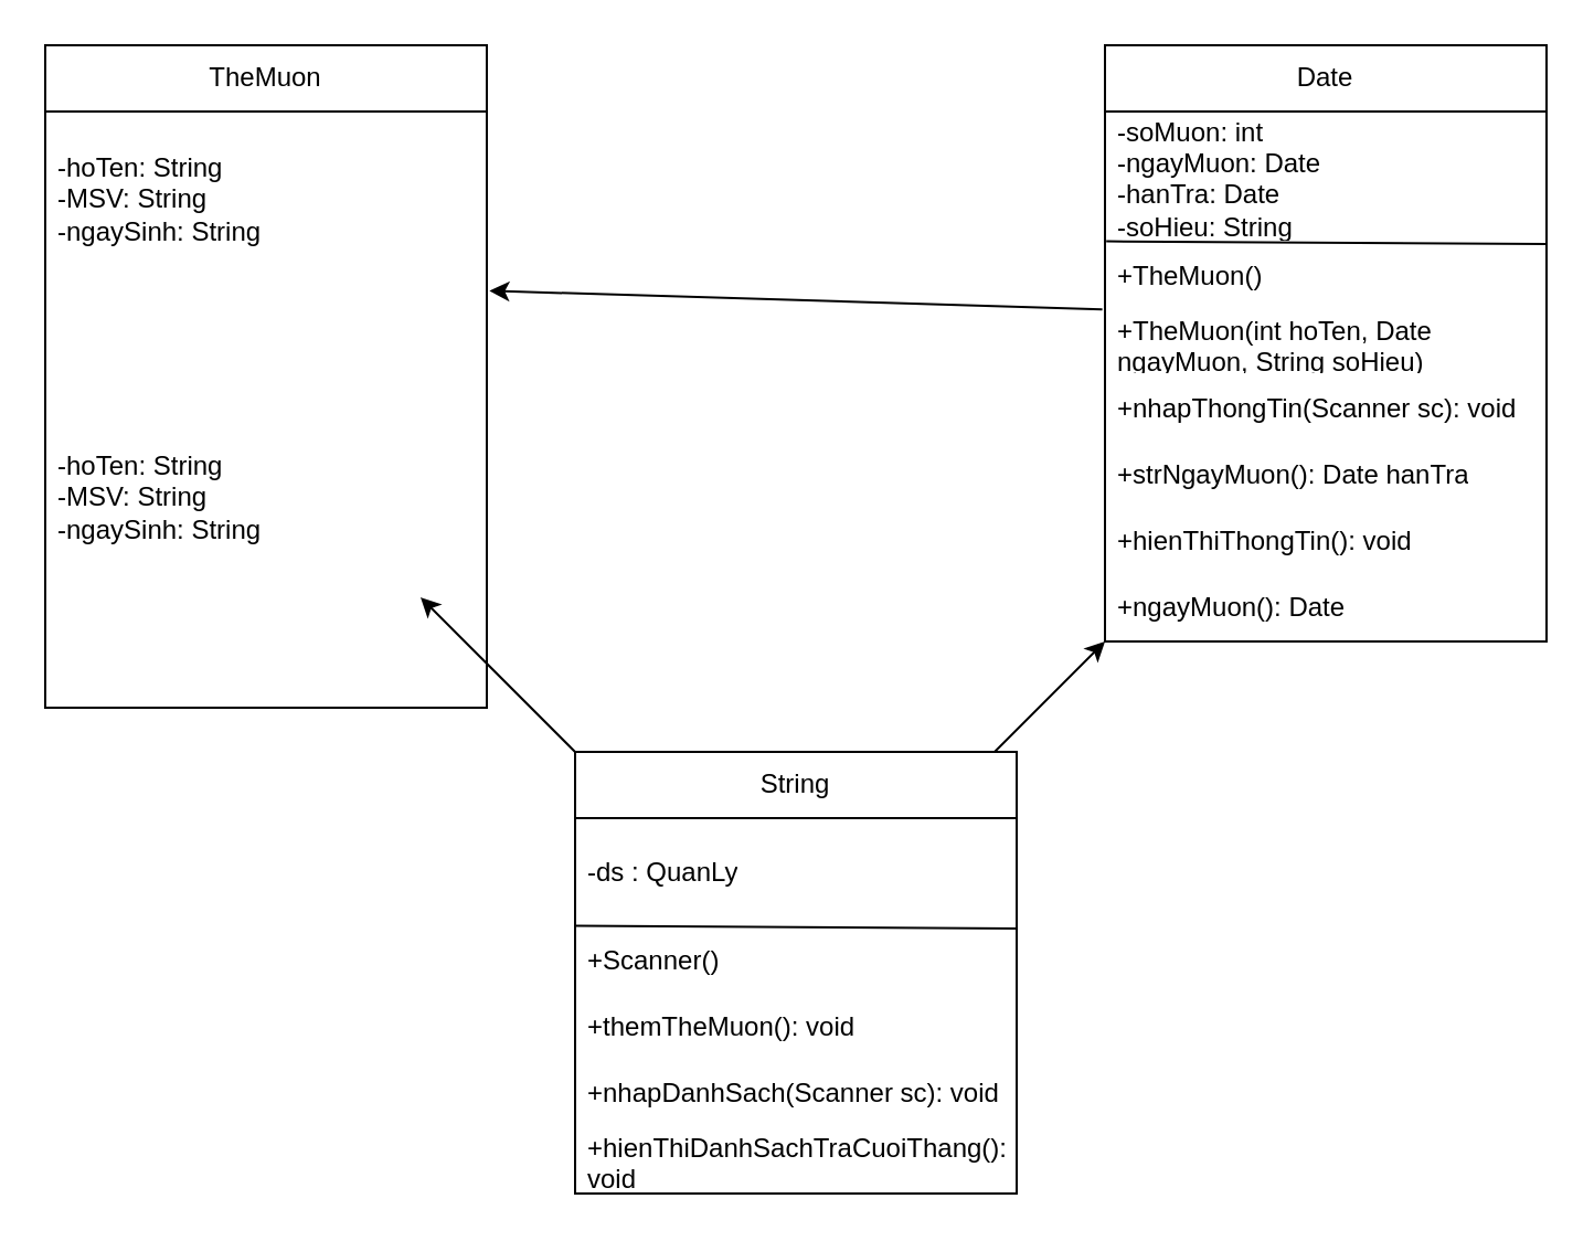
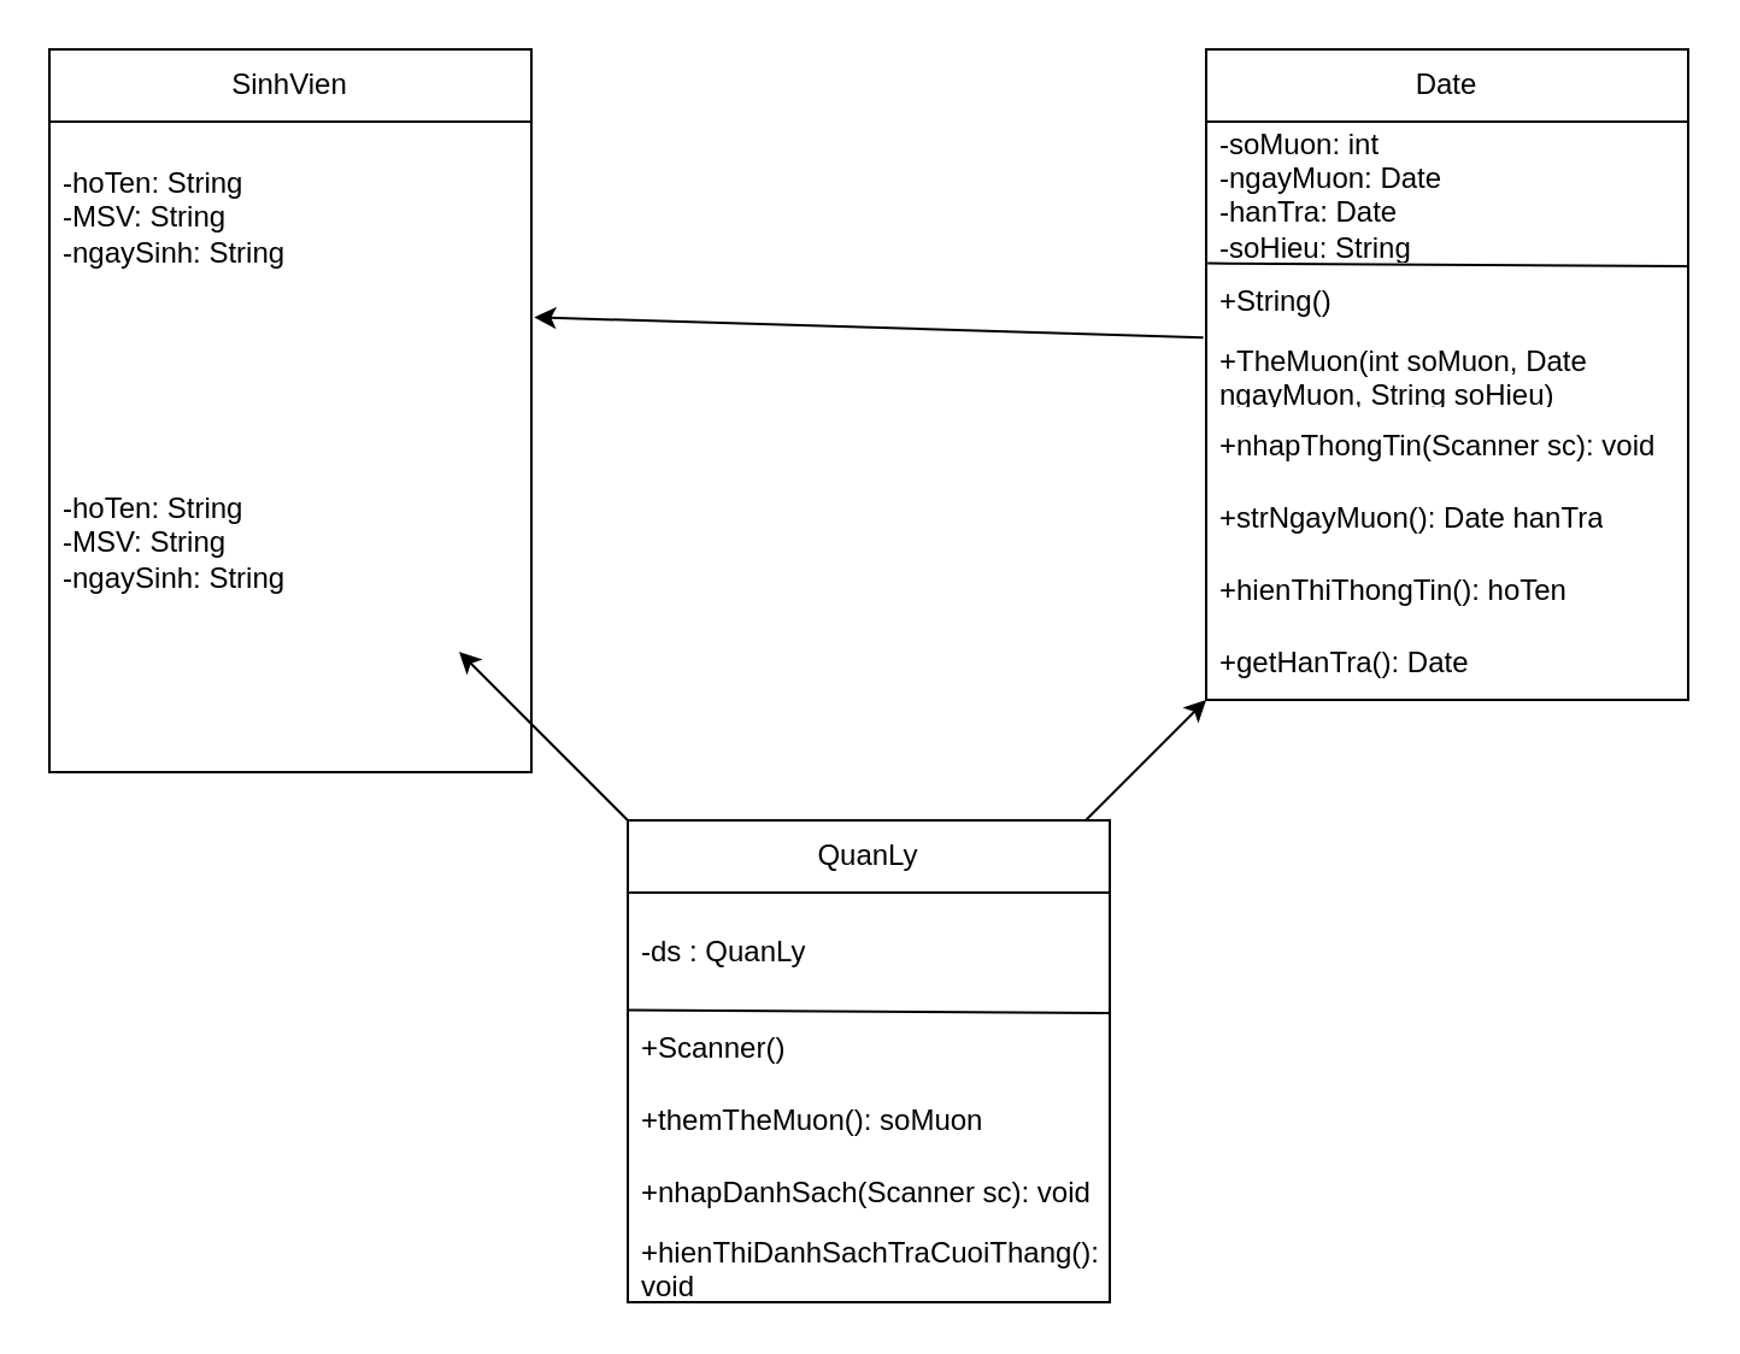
- <mxCell id="2" value="TheMuon" style="swimlane;fontStyle=0;childLayout=stackLayout;horizontal=1;startSize=30;horizontalStack=0;resizeParent=1;resizeParentMax=0;resizeLast=0;collapsible=1;marginBottom=0;whiteSpace=wrap;html=1;" vertex="1" parent="1"><mxGeometry x="20" y="20" width="200" height="300" as="geometry" /></mxCell>
+ <mxCell id="2" value="SinhVien" style="swimlane;fontStyle=0;childLayout=stackLayout;horizontal=1;startSize=30;horizontalStack=0;resizeParent=1;resizeParentMax=0;resizeLast=0;collapsible=1;marginBottom=0;whiteSpace=wrap;html=1;" vertex="1" parent="1"><mxGeometry x="20" y="20" width="200" height="300" as="geometry" /></mxCell>
- <mxCell id="15" value="+TheMuon()" style="text;strokeColor=none;fillColor=none;align=left;verticalAlign=middle;spacingLeft=4;spacingRight=4;overflow=hidden;points=[[0,0.5],[1,0.5]];portConstraint=eastwest;rotatable=0;whiteSpace=wrap;html=1;" vertex="1" parent="12"><mxGeometry y="90" width="200" height="30" as="geometry" /></mxCell>
+ <mxCell id="15" value="+String()" style="text;strokeColor=none;fillColor=none;align=left;verticalAlign=middle;spacingLeft=4;spacingRight=4;overflow=hidden;points=[[0,0.5],[1,0.5]];portConstraint=eastwest;rotatable=0;whiteSpace=wrap;html=1;" vertex="1" parent="12"><mxGeometry y="90" width="200" height="30" as="geometry" /></mxCell>
- <mxCell id="16" value="+TheMuon(int hoTen, Date ngayMuon, String soHieu)" style="text;strokeColor=none;fillColor=none;align=left;verticalAlign=middle;spacingLeft=4;spacingRight=4;overflow=hidden;points=[[0,0.5],[1,0.5]];portConstraint=eastwest;rotatable=0;whiteSpace=wrap;html=1;" vertex="1" parent="12"><mxGeometry y="120" width="200" height="30" as="geometry" /></mxCell>
+ <mxCell id="16" value="+TheMuon(int soMuon, Date ngayMuon, String soHieu)" style="text;strokeColor=none;fillColor=none;align=left;verticalAlign=middle;spacingLeft=4;spacingRight=4;overflow=hidden;points=[[0,0.5],[1,0.5]];portConstraint=eastwest;rotatable=0;whiteSpace=wrap;html=1;" vertex="1" parent="12"><mxGeometry y="120" width="200" height="30" as="geometry" /></mxCell>
- <mxCell id="19" value="+hienThiThongTin(): void" style="text;strokeColor=none;fillColor=none;align=left;verticalAlign=middle;spacingLeft=4;spacingRight=4;overflow=hidden;points=[[0,0.5],[1,0.5]];portConstraint=eastwest;rotatable=0;whiteSpace=wrap;html=1;" vertex="1" parent="12"><mxGeometry y="210" width="200" height="30" as="geometry" /></mxCell>
+ <mxCell id="19" value="+hienThiThongTin(): hoTen" style="text;strokeColor=none;fillColor=none;align=left;verticalAlign=middle;spacingLeft=4;spacingRight=4;overflow=hidden;points=[[0,0.5],[1,0.5]];portConstraint=eastwest;rotatable=0;whiteSpace=wrap;html=1;" vertex="1" parent="12"><mxGeometry y="210" width="200" height="30" as="geometry" /></mxCell>
- <mxCell id="20" value="+ngayMuon(): Date" style="text;strokeColor=none;fillColor=none;align=left;verticalAlign=middle;spacingLeft=4;spacingRight=4;overflow=hidden;points=[[0,0.5],[1,0.5]];portConstraint=eastwest;rotatable=0;whiteSpace=wrap;html=1;" vertex="1" parent="12"><mxGeometry y="240" width="200" height="30" as="geometry" /></mxCell>
+ <mxCell id="20" value="+getHanTra(): Date" style="text;strokeColor=none;fillColor=none;align=left;verticalAlign=middle;spacingLeft=4;spacingRight=4;overflow=hidden;points=[[0,0.5],[1,0.5]];portConstraint=eastwest;rotatable=0;whiteSpace=wrap;html=1;" vertex="1" parent="12"><mxGeometry y="240" width="200" height="30" as="geometry" /></mxCell>
- <mxCell id="5" value="String" style="swimlane;fontStyle=0;childLayout=stackLayout;horizontal=1;startSize=30;horizontalStack=0;resizeParent=1;resizeParentMax=0;resizeLast=0;collapsible=1;marginBottom=0;whiteSpace=wrap;html=1;" vertex="1" parent="1"><mxGeometry x="260" y="340" width="200" height="200" as="geometry" /></mxCell>
+ <mxCell id="5" value="QuanLy" style="swimlane;fontStyle=0;childLayout=stackLayout;horizontal=1;startSize=30;horizontalStack=0;resizeParent=1;resizeParentMax=0;resizeLast=0;collapsible=1;marginBottom=0;whiteSpace=wrap;html=1;" vertex="1" parent="1"><mxGeometry x="260" y="340" width="200" height="200" as="geometry" /></mxCell>
- <mxCell id="9" value="+themTheMuon(): void" style="text;strokeColor=none;fillColor=none;align=left;verticalAlign=middle;spacingLeft=4;spacingRight=4;overflow=hidden;points=[[0,0.5],[1,0.5]];portConstraint=eastwest;rotatable=0;whiteSpace=wrap;html=1;" vertex="1" parent="5"><mxGeometry y="110" width="200" height="30" as="geometry" /></mxCell>
+ <mxCell id="9" value="+themTheMuon(): soMuon" style="text;strokeColor=none;fillColor=none;align=left;verticalAlign=middle;spacingLeft=4;spacingRight=4;overflow=hidden;points=[[0,0.5],[1,0.5]];portConstraint=eastwest;rotatable=0;whiteSpace=wrap;html=1;" vertex="1" parent="5"><mxGeometry y="110" width="200" height="30" as="geometry" /></mxCell>
